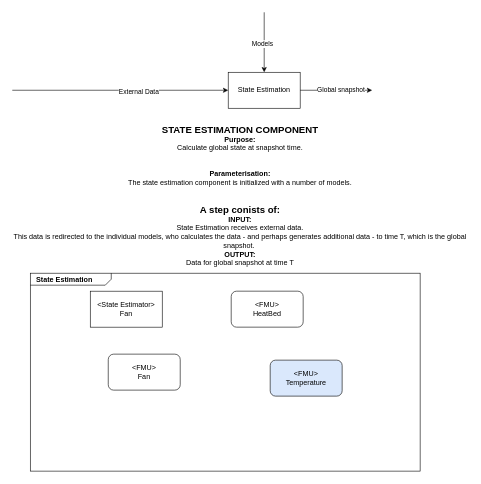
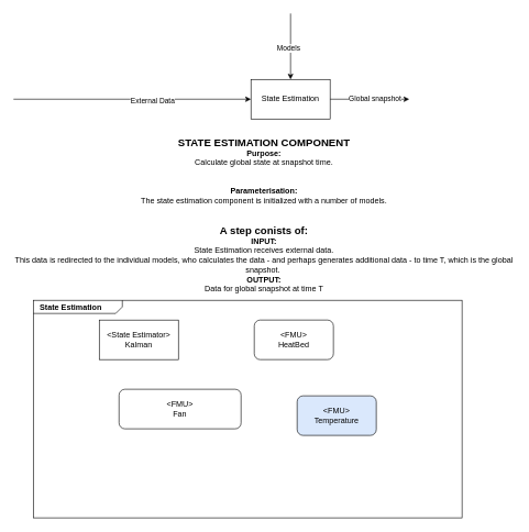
- <mxCell id="14" value="&amp;lt;State Estimator&amp;gt;&lt;br&gt;Fan" style="rounded=0;whiteSpace=wrap;html=1;" vertex="1" parent="1"><mxGeometry x="150" y="485" width="120" height="60" as="geometry" /></mxCell>
+ <mxCell id="14" value="&amp;lt;State Estimator&amp;gt;&lt;br&gt;Kalman" style="rounded=0;whiteSpace=wrap;html=1;" vertex="1" parent="1"><mxGeometry x="150" y="485" width="120" height="60" as="geometry" /></mxCell>
- <mxCell id="12" value="&amp;lt;FMU&amp;gt;&lt;br&gt;Fan" style="rounded=1;whiteSpace=wrap;html=1;" vertex="1" parent="1"><mxGeometry x="180" y="590" width="120" height="60" as="geometry" /></mxCell>
+ <mxCell id="12" value="&amp;lt;FMU&amp;gt;&lt;br&gt;Fan" style="rounded=1;whiteSpace=wrap;html=1;" vertex="1" parent="1"><mxGeometry x="180" y="590" width="185" height="60" as="geometry" /></mxCell>
